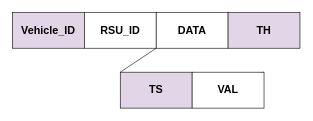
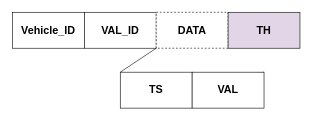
- <mxCell id="2" value="&lt;font style=&quot;font-size: 18px&quot;&gt;&lt;b&gt;Vehicle_ID&lt;/b&gt;&lt;/font&gt;" style="rounded=0;whiteSpace=wrap;html=1;fillColor=#e1d5e7;" vertex="1" parent="1"><mxGeometry x="20" y="20" width="120" height="60" as="geometry" /></mxCell>
+ <mxCell id="2" value="&lt;font style=&quot;font-size: 18px&quot;&gt;&lt;b&gt;Vehicle_ID&lt;/b&gt;&lt;/font&gt;" style="rounded=0;whiteSpace=wrap;html=1;" vertex="1" parent="1"><mxGeometry x="20" y="20" width="120" height="60" as="geometry" /></mxCell>
- <mxCell id="3" value="&lt;font style=&quot;font-size: 18px&quot;&gt;&lt;b&gt;RSU_ID&lt;/b&gt;&lt;/font&gt;" style="rounded=0;whiteSpace=wrap;html=1;" vertex="1" parent="1"><mxGeometry x="140" y="20" width="120" height="60" as="geometry" /></mxCell>
+ <mxCell id="3" value="&lt;font style=&quot;font-size: 18px&quot;&gt;&lt;b&gt;VAL_ID&lt;/b&gt;&lt;/font&gt;" style="rounded=0;whiteSpace=wrap;html=1;" vertex="1" parent="1"><mxGeometry x="140" y="20" width="120" height="60" as="geometry" /></mxCell>
- <mxCell id="4" value="&lt;font style=&quot;font-size: 18px&quot;&gt;&lt;b&gt;DATA&lt;/b&gt;&lt;/font&gt;" style="rounded=0;whiteSpace=wrap;html=1;" vertex="1" parent="1"><mxGeometry x="260" y="20" width="120" height="60" as="geometry" /></mxCell>
+ <mxCell id="4" value="&lt;font style=&quot;font-size: 18px&quot;&gt;&lt;b&gt;DATA&lt;/b&gt;&lt;/font&gt;" style="rounded=0;whiteSpace=wrap;html=1;dashed=1;" vertex="1" parent="1"><mxGeometry x="260" y="20" width="120" height="60" as="geometry" /></mxCell>
- <mxCell id="8" value="&lt;font style=&quot;font-size: 18px&quot;&gt;&lt;b&gt;TS&lt;/b&gt;&lt;/font&gt;" style="rounded=0;whiteSpace=wrap;html=1;fillColor=#e1d5e7;" vertex="1" parent="1"><mxGeometry x="200" y="120" width="120" height="60" as="geometry" /></mxCell>
+ <mxCell id="8" value="&lt;font style=&quot;font-size: 18px&quot;&gt;&lt;b&gt;TS&lt;/b&gt;&lt;/font&gt;" style="rounded=0;whiteSpace=wrap;html=1;" vertex="1" parent="1"><mxGeometry x="200" y="120" width="120" height="60" as="geometry" /></mxCell>
